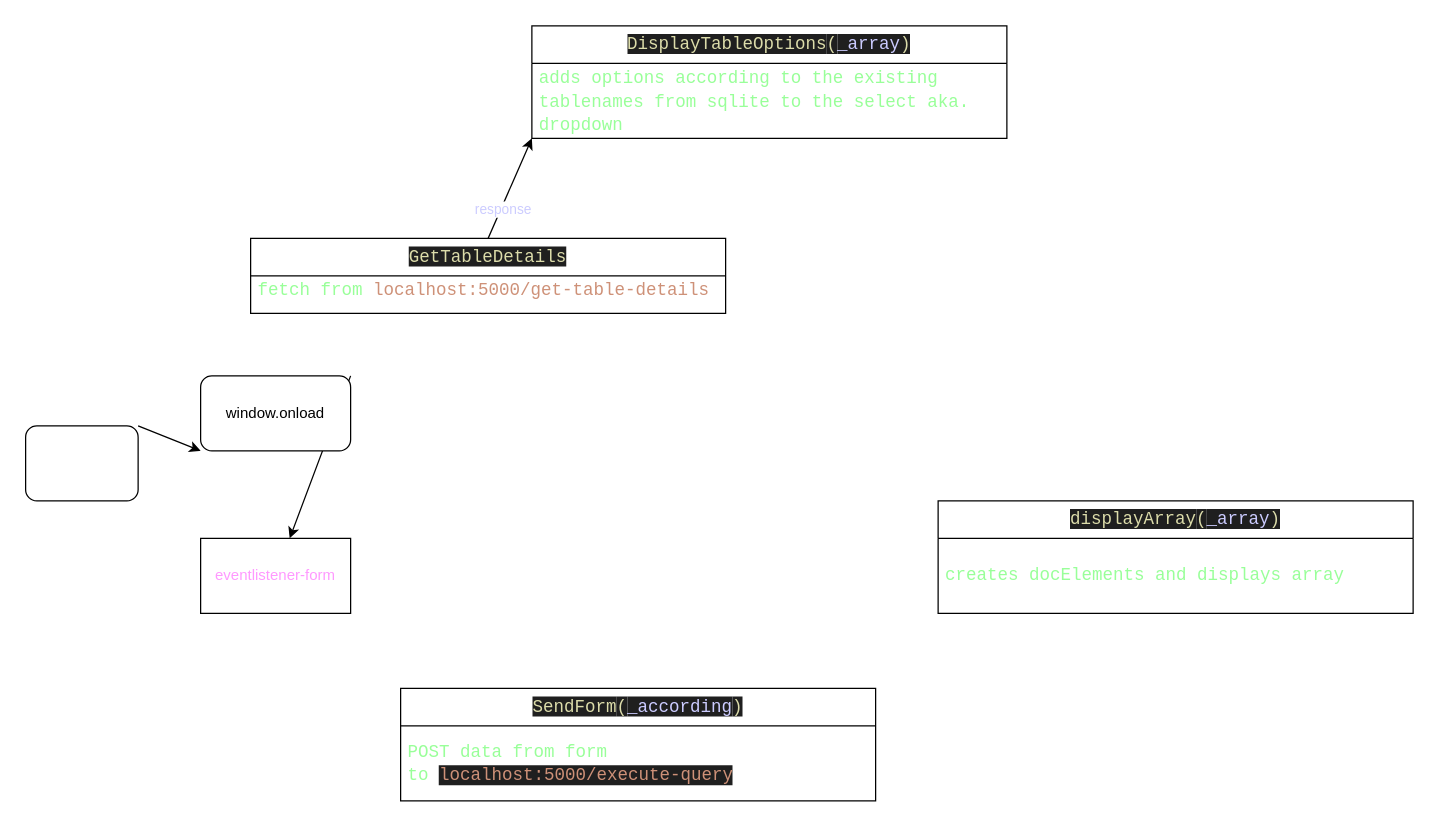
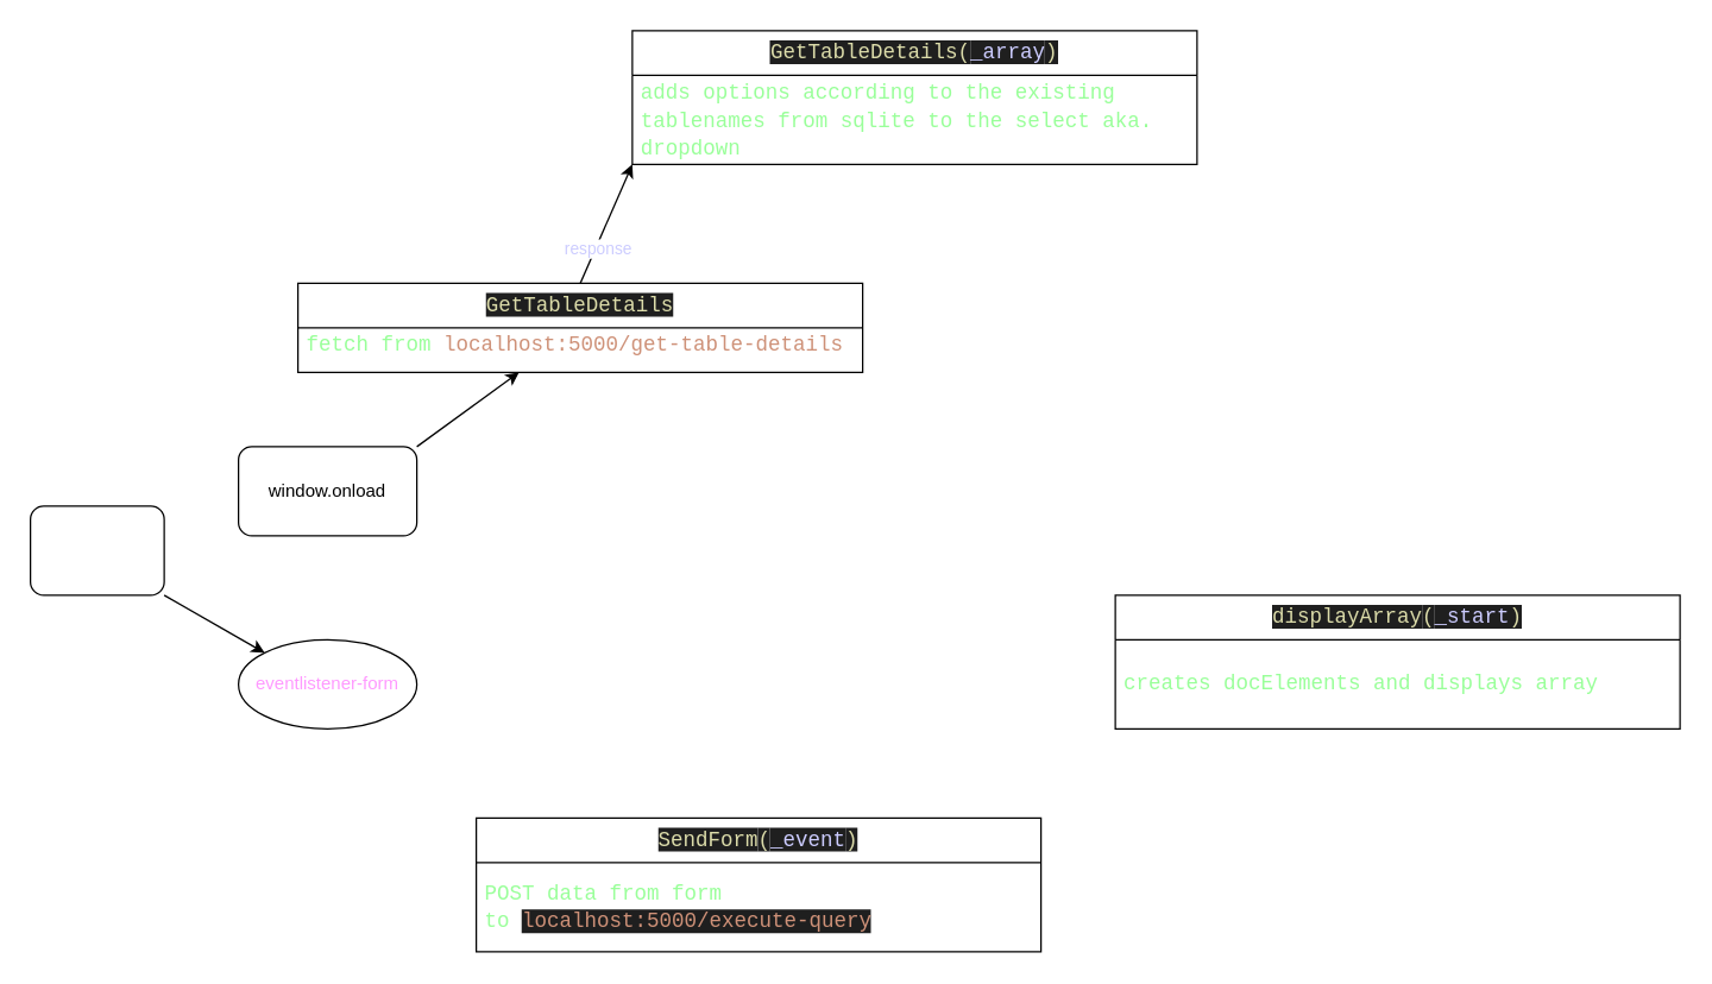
- <mxCell id="8" value="&lt;span style=&quot;color: rgb(220, 220, 170); background-color: rgb(31, 31, 31); font-family: Consolas, &amp;quot;Courier New&amp;quot;, monospace; font-size: 14px;&quot;&gt;DisplayTableOptions&lt;/span&gt;&lt;span style=&quot;color: rgb(220, 220, 170); font-family: Consolas, &amp;quot;Courier New&amp;quot;, monospace; font-size: 14px; background-color: rgb(31, 31, 31);&quot;&gt;(&lt;/span&gt;&lt;span style=&quot;font-family: Consolas, &amp;quot;Courier New&amp;quot;, monospace; font-size: 14px; background-color: rgb(31, 31, 31);&quot;&gt;&lt;font color=&quot;#ccccff&quot;&gt;_array&lt;/font&gt;&lt;/span&gt;&lt;span style=&quot;color: rgb(220, 220, 170); font-family: Consolas, &amp;quot;Courier New&amp;quot;, monospace; font-size: 14px; background-color: rgb(31, 31, 31);&quot;&gt;)&lt;/span&gt;" style="swimlane;fontStyle=0;childLayout=stackLayout;horizontal=1;startSize=30;horizontalStack=0;resizeParent=1;resizeParentMax=0;resizeLast=0;collapsible=1;marginBottom=0;whiteSpace=wrap;html=1;fillColor=default;gradientColor=none;" vertex="1" parent="1"><mxGeometry x="425" y="20" width="380" height="90" as="geometry" /></mxCell>
+ <mxCell id="8" value="&lt;span style=&quot;color: rgb(220, 220, 170); background-color: rgb(31, 31, 31); font-family: Consolas, &amp;quot;Courier New&amp;quot;, monospace; font-size: 14px;&quot;&gt;GetTableDetails&lt;/span&gt;&lt;span style=&quot;color: rgb(220, 220, 170); font-family: Consolas, &amp;quot;Courier New&amp;quot;, monospace; font-size: 14px; background-color: rgb(31, 31, 31);&quot;&gt;(&lt;/span&gt;&lt;span style=&quot;font-family: Consolas, &amp;quot;Courier New&amp;quot;, monospace; font-size: 14px; background-color: rgb(31, 31, 31);&quot;&gt;&lt;font color=&quot;#ccccff&quot;&gt;_array&lt;/font&gt;&lt;/span&gt;&lt;span style=&quot;color: rgb(220, 220, 170); font-family: Consolas, &amp;quot;Courier New&amp;quot;, monospace; font-size: 14px; background-color: rgb(31, 31, 31);&quot;&gt;)&lt;/span&gt;" style="swimlane;fontStyle=0;childLayout=stackLayout;horizontal=1;startSize=30;horizontalStack=0;resizeParent=1;resizeParentMax=0;resizeLast=0;collapsible=1;marginBottom=0;whiteSpace=wrap;html=1;fillColor=default;gradientColor=none;" vertex="1" parent="1"><mxGeometry x="425" y="20" width="380" height="90" as="geometry" /></mxCell>
- <mxCell id="10" style="edgeStyle=none;html=1;exitX=1;exitY=0;exitDx=0;exitDy=0;entryX=0;entryY=1;entryDx=0;entryDy=0;fontColor=#FFFFFF;" edge="1" parent="1" source="12" target="3"><mxGeometry relative="1" as="geometry" /></mxCell>
- <mxCell id="2" style="edgeStyle=none;html=1;exitX=1;exitY=0;exitDx=0;exitDy=0;" edge="1" parent="1" source="3" target="13"><mxGeometry relative="1" as="geometry"><mxPoint x="170.503" y="228.284" as="targetPoint" /></mxGeometry></mxCell>
+ <mxCell id="2" style="edgeStyle=none;html=1;exitX=1;exitY=0;exitDx=0;exitDy=0;" edge="1" parent="1" source="3" target="6"><mxGeometry relative="1" as="geometry"><mxPoint x="170.503" y="228.284" as="targetPoint" /></mxGeometry></mxCell>
- <mxCell id="16" value="&lt;span style=&quot;color: rgb(220, 220, 170); background-color: rgb(31, 31, 31); font-family: Consolas, &amp;quot;Courier New&amp;quot;, monospace; font-size: 14px;&quot;&gt;displayArray&lt;/span&gt;&lt;span style=&quot;color: rgb(220, 220, 170); font-family: Consolas, &amp;quot;Courier New&amp;quot;, monospace; font-size: 14px; background-color: rgb(31, 31, 31);&quot;&gt;(&lt;/span&gt;&lt;span style=&quot;font-family: Consolas, &amp;quot;Courier New&amp;quot;, monospace; font-size: 14px; background-color: rgb(31, 31, 31);&quot;&gt;&lt;font color=&quot;#ccccff&quot;&gt;_array&lt;/font&gt;&lt;/span&gt;&lt;span style=&quot;color: rgb(220, 220, 170); font-family: Consolas, &amp;quot;Courier New&amp;quot;, monospace; font-size: 14px; background-color: rgb(31, 31, 31);&quot;&gt;)&lt;/span&gt;" style="swimlane;fontStyle=0;childLayout=stackLayout;horizontal=1;startSize=30;horizontalStack=0;resizeParent=1;resizeParentMax=0;resizeLast=0;collapsible=1;marginBottom=0;whiteSpace=wrap;html=1;fillColor=default;gradientColor=none;labelBackgroundColor=none;fontColor=#99FF99;" vertex="1" parent="1"><mxGeometry x="750" y="400" width="380" height="90" as="geometry" /></mxCell>
+ <mxCell id="16" value="&lt;span style=&quot;color: rgb(220, 220, 170); background-color: rgb(31, 31, 31); font-family: Consolas, &amp;quot;Courier New&amp;quot;, monospace; font-size: 14px;&quot;&gt;displayArray&lt;/span&gt;&lt;span style=&quot;color: rgb(220, 220, 170); font-family: Consolas, &amp;quot;Courier New&amp;quot;, monospace; font-size: 14px; background-color: rgb(31, 31, 31);&quot;&gt;(&lt;/span&gt;&lt;span style=&quot;font-family: Consolas, &amp;quot;Courier New&amp;quot;, monospace; font-size: 14px; background-color: rgb(31, 31, 31);&quot;&gt;&lt;font color=&quot;#ccccff&quot;&gt;_start&lt;/font&gt;&lt;/span&gt;&lt;span style=&quot;color: rgb(220, 220, 170); font-family: Consolas, &amp;quot;Courier New&amp;quot;, monospace; font-size: 14px; background-color: rgb(31, 31, 31);&quot;&gt;)&lt;/span&gt;" style="swimlane;fontStyle=0;childLayout=stackLayout;horizontal=1;startSize=30;horizontalStack=0;resizeParent=1;resizeParentMax=0;resizeLast=0;collapsible=1;marginBottom=0;whiteSpace=wrap;html=1;fillColor=default;gradientColor=none;labelBackgroundColor=none;fontColor=#99FF99;" vertex="1" parent="1"><mxGeometry x="750" y="400" width="380" height="90" as="geometry" /></mxCell>
+ <mxCell id="11" style="edgeStyle=none;html=1;exitX=1;exitY=1;exitDx=0;exitDy=0;entryX=0;entryY=0;entryDx=0;entryDy=0;fontColor=#FFFFFF;" edge="1" parent="1" source="12" target="13"><mxGeometry relative="1" as="geometry" /></mxCell>
- <mxCell id="13" value="&lt;font color=&quot;#ff99ff&quot;&gt;eventlistener-form&lt;/font&gt;" style="rounded=0;whiteSpace=wrap;html=1;labelBackgroundColor=none;fontColor=#FFFFFF;fillColor=default;gradientColor=none;" vertex="1" parent="1"><mxGeometry x="160" y="430" width="120" height="60" as="geometry" /></mxCell>
+ <mxCell id="13" value="&lt;font color=&quot;#ff99ff&quot;&gt;eventlistener-form&lt;/font&gt;" style="ellipse;whiteSpace=wrap;html=1;labelBackgroundColor=none;fontColor=#FFFFFF;fillColor=default;gradientColor=none;" vertex="1" parent="1"><mxGeometry x="160" y="430" width="120" height="60" as="geometry" /></mxCell>
- <mxCell id="14" value="&lt;span style=&quot;color: rgb(220, 220, 170); background-color: rgb(31, 31, 31); font-family: Consolas, &amp;quot;Courier New&amp;quot;, monospace; font-size: 14px;&quot;&gt;SendForm&lt;/span&gt;&lt;span style=&quot;color: rgb(220, 220, 170); font-family: Consolas, &amp;quot;Courier New&amp;quot;, monospace; font-size: 14px; background-color: rgb(31, 31, 31);&quot;&gt;(&lt;/span&gt;&lt;span style=&quot;font-family: Consolas, &amp;quot;Courier New&amp;quot;, monospace; font-size: 14px; background-color: rgb(31, 31, 31);&quot;&gt;&lt;font color=&quot;#ccccff&quot;&gt;_according&lt;/font&gt;&lt;/span&gt;&lt;span style=&quot;color: rgb(220, 220, 170); font-family: Consolas, &amp;quot;Courier New&amp;quot;, monospace; font-size: 14px; background-color: rgb(31, 31, 31);&quot;&gt;)&lt;/span&gt;" style="swimlane;fontStyle=0;childLayout=stackLayout;horizontal=1;startSize=30;horizontalStack=0;resizeParent=1;resizeParentMax=0;resizeLast=0;collapsible=1;marginBottom=0;whiteSpace=wrap;html=1;fillColor=default;gradientColor=none;" vertex="1" parent="1"><mxGeometry x="320" y="550" width="380" height="90" as="geometry" /></mxCell>
+ <mxCell id="14" value="&lt;span style=&quot;color: rgb(220, 220, 170); background-color: rgb(31, 31, 31); font-family: Consolas, &amp;quot;Courier New&amp;quot;, monospace; font-size: 14px;&quot;&gt;SendForm&lt;/span&gt;&lt;span style=&quot;color: rgb(220, 220, 170); font-family: Consolas, &amp;quot;Courier New&amp;quot;, monospace; font-size: 14px; background-color: rgb(31, 31, 31);&quot;&gt;(&lt;/span&gt;&lt;span style=&quot;font-family: Consolas, &amp;quot;Courier New&amp;quot;, monospace; font-size: 14px; background-color: rgb(31, 31, 31);&quot;&gt;&lt;font color=&quot;#ccccff&quot;&gt;_event&lt;/font&gt;&lt;/span&gt;&lt;span style=&quot;color: rgb(220, 220, 170); font-family: Consolas, &amp;quot;Courier New&amp;quot;, monospace; font-size: 14px; background-color: rgb(31, 31, 31);&quot;&gt;)&lt;/span&gt;" style="swimlane;fontStyle=0;childLayout=stackLayout;horizontal=1;startSize=30;horizontalStack=0;resizeParent=1;resizeParentMax=0;resizeLast=0;collapsible=1;marginBottom=0;whiteSpace=wrap;html=1;fillColor=default;gradientColor=none;" vertex="1" parent="1"><mxGeometry x="320" y="550" width="380" height="90" as="geometry" /></mxCell>
